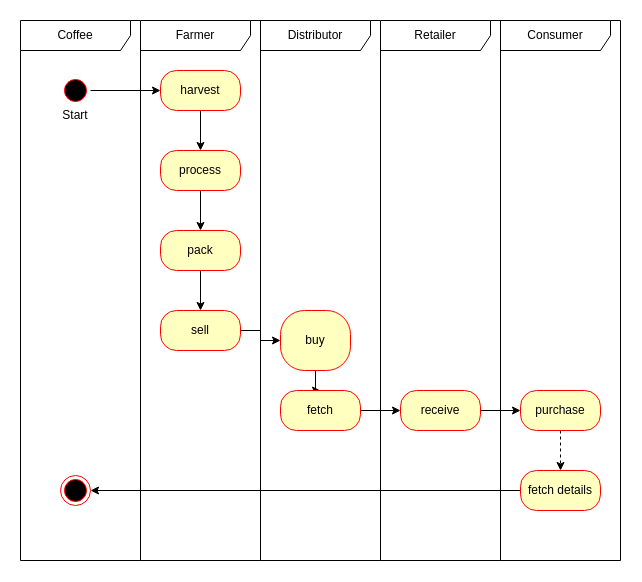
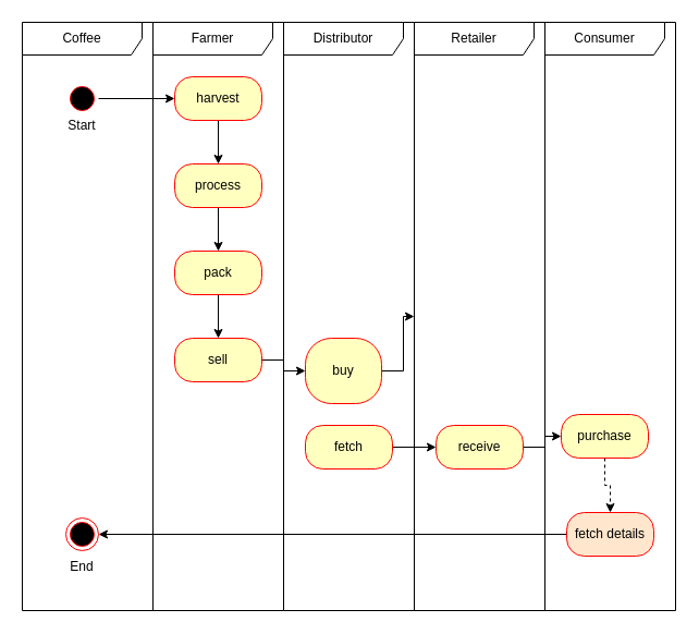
- <mxCell id="15" value="" style="edgeStyle=orthogonalEdgeStyle;rounded=0;orthogonalLoop=1;jettySize=auto;html=1;" edge="1" parent="1" source="16" target="18"><mxGeometry relative="1" as="geometry" /></mxCell>
+ <mxCell id="15" value="" style="edgeStyle=orthogonalEdgeStyle;rounded=0;orthogonalLoop=1;jettySize=auto;html=1;" edge="1" parent="1" source="16" target="27"><mxGeometry relative="1" as="geometry" /></mxCell>
- <mxCell id="22" value="purchase" style="rounded=1;whiteSpace=wrap;html=1;arcSize=40;fontColor=#000000;fillColor=#ffffc0;strokeColor=#ff0000;" vertex="1" parent="1"><mxGeometry x="520" y="390" width="80" height="40" as="geometry" /></mxCell>
+ <mxCell id="22" value="purchase" style="rounded=1;whiteSpace=wrap;html=1;arcSize=40;fontColor=#000000;fillColor=#ffffc0;strokeColor=#ff0000;" vertex="1" parent="1"><mxGeometry x="515" y="380" width="80" height="40" as="geometry" /></mxCell>
- <mxCell id="24" value="fetch details" style="rounded=1;whiteSpace=wrap;html=1;arcSize=40;fontColor=#000000;fillColor=#ffffc0;strokeColor=#ff0000;" vertex="1" parent="1"><mxGeometry x="520" y="470" width="80" height="40" as="geometry" /></mxCell>
+ <mxCell id="24" value="fetch details" style="rounded=1;whiteSpace=wrap;html=1;arcSize=40;fontColor=#000000;fillColor=#ffe6cc;strokeColor=#ff0000;" vertex="1" parent="1"><mxGeometry x="520" y="470" width="80" height="40" as="geometry" /></mxCell>
+ <mxCell id="29" value="End" style="text;html=1;strokeColor=none;fillColor=none;align=center;verticalAlign=middle;whiteSpace=wrap;rounded=0;" vertex="1" parent="1"><mxGeometry x="45" y="505" width="60" height="30" as="geometry" /></mxCell>
